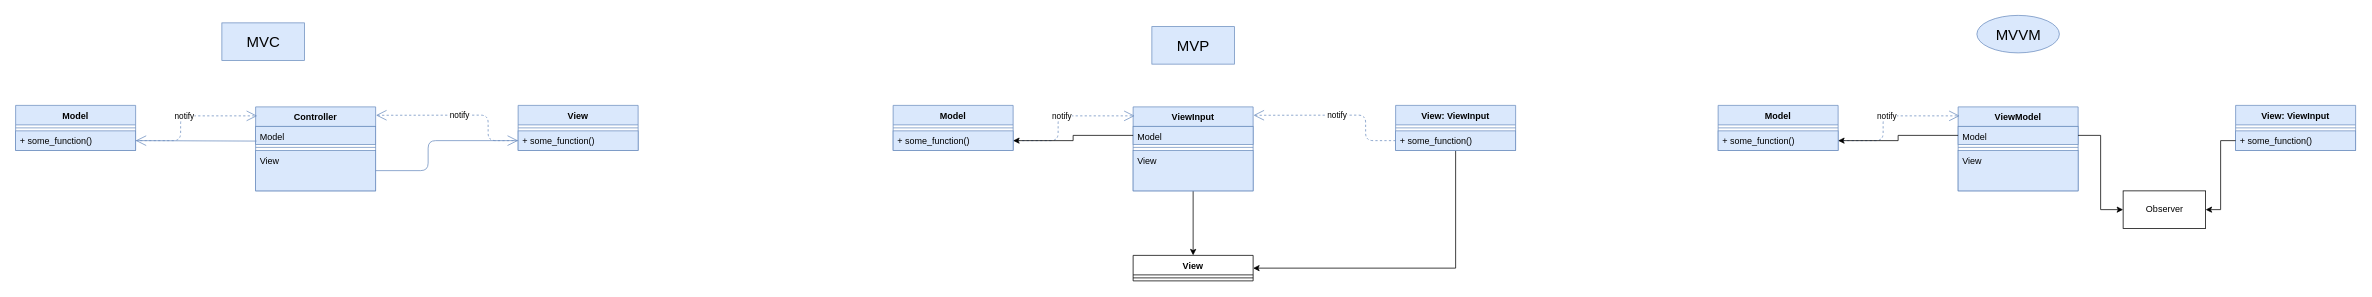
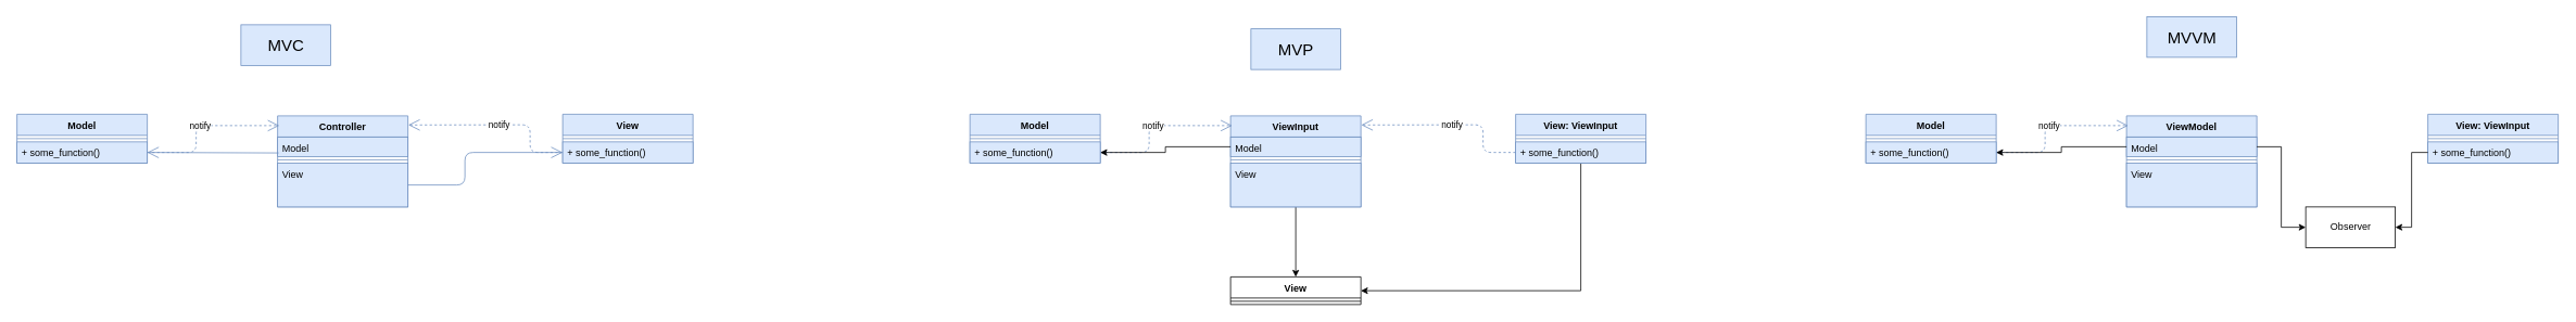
- <mxCell id="46" value="&lt;font style=&quot;font-size: 20px&quot;&gt;MVVM&lt;/font&gt;" style="ellipse;html=1;fillColor=#dae8fc;strokeColor=#6c8ebf;" vertex="1" parent="1"><mxGeometry x="2635" y="20" width="110" height="50" as="geometry" /></mxCell>
+ <mxCell id="46" value="&lt;font style=&quot;font-size: 20px&quot;&gt;MVVM&lt;/font&gt;" style="html=1;fillColor=#dae8fc;strokeColor=#6c8ebf;" vertex="1" parent="1"><mxGeometry x="2635" y="20" width="110" height="50" as="geometry" /></mxCell>
